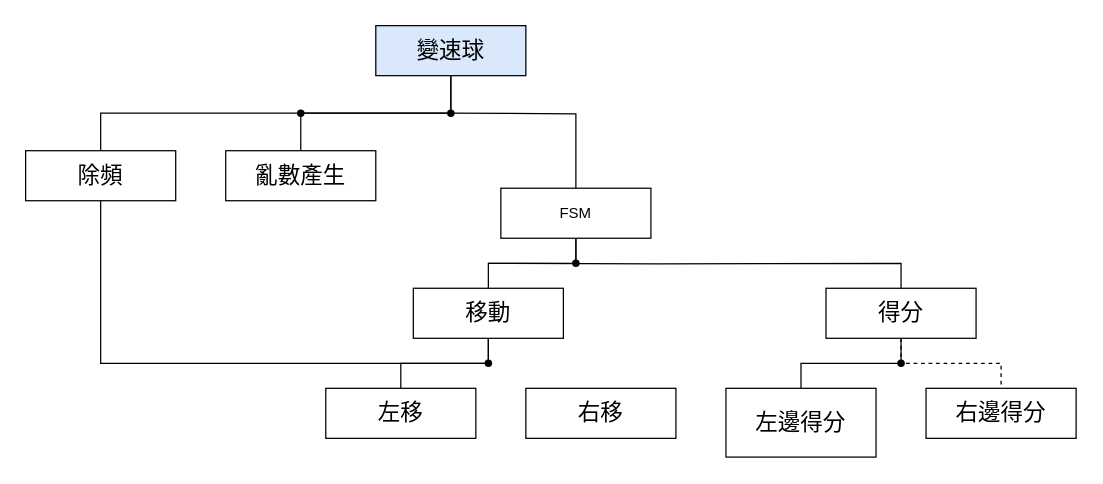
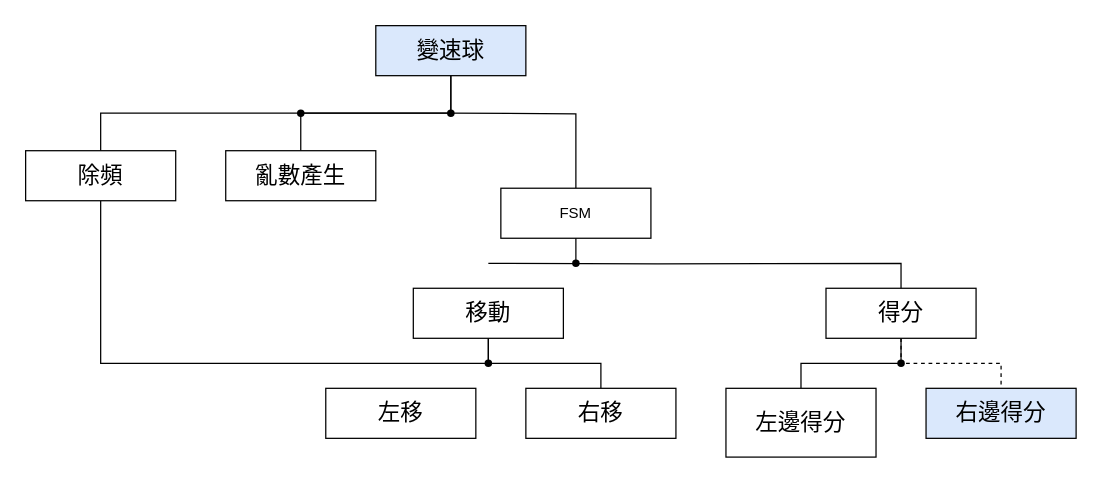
- <mxCell id="14" style="edgeStyle=orthogonalEdgeStyle;rounded=0;orthogonalLoop=1;jettySize=auto;html=1;exitX=0.5;exitY=1;exitDx=0;exitDy=0;entryX=0.5;entryY=0;entryDx=0;entryDy=0;endArrow=none;endFill=0;" edge="1" parent="1" source="16" target="13"><mxGeometry relative="1" as="geometry" /></mxCell>
- <mxCell id="12" style="edgeStyle=orthogonalEdgeStyle;rounded=0;orthogonalLoop=1;jettySize=auto;html=1;exitX=0.5;exitY=1;exitDx=0;exitDy=0;endArrow=none;endFill=0;" edge="1" parent="1" source="13" target="23"><mxGeometry relative="1" as="geometry" /></mxCell>
+ <mxCell id="12" style="edgeStyle=orthogonalEdgeStyle;rounded=0;orthogonalLoop=1;jettySize=auto;html=1;exitX=0.5;exitY=1;exitDx=0;exitDy=0;entryX=0.5;entryY=0;entryDx=0;entryDy=0;endArrow=none;endFill=0;" edge="1" parent="1" source="13" target="24"><mxGeometry relative="1" as="geometry" /></mxCell>
- <mxCell id="10" value="&lt;font style=&quot;font-size: 18px;&quot;&gt;右邊&lt;/font&gt;&lt;span style=&quot;font-size: 18px;&quot;&gt;得分&lt;/span&gt;" style="rounded=0;whiteSpace=wrap;html=1;" vertex="1" parent="1"><mxGeometry x="740" y="310" width="120" height="40" as="geometry" /></mxCell>
+ <mxCell id="10" value="&lt;font style=&quot;font-size: 18px;&quot;&gt;右邊&lt;/font&gt;&lt;span style=&quot;font-size: 18px;&quot;&gt;得分&lt;/span&gt;" style="rounded=0;whiteSpace=wrap;html=1;fillColor=#dae8fc;" vertex="1" parent="1"><mxGeometry x="740" y="310" width="120" height="40" as="geometry" /></mxCell>
